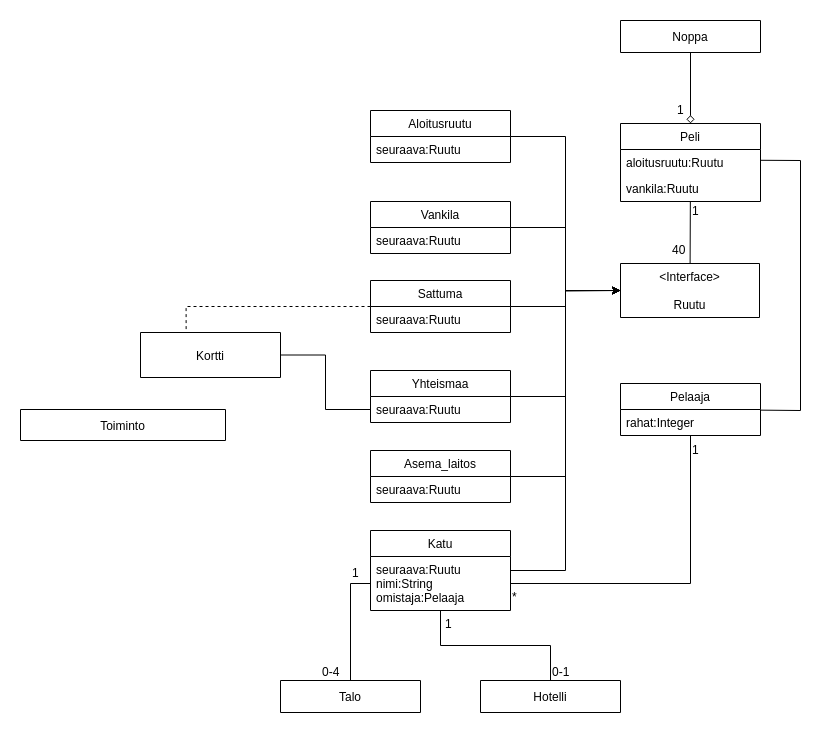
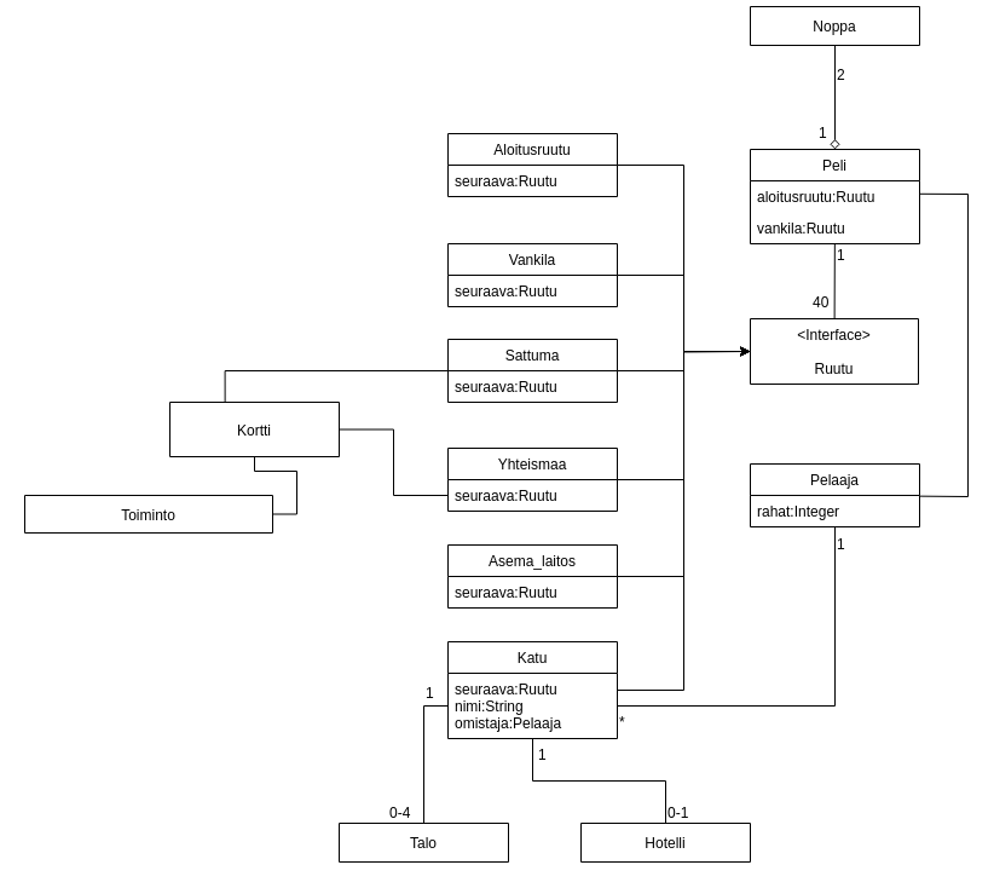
- <mxCell id="41" value="Noppa" style="swimlane;fontStyle=0;childLayout=stackLayout;horizontal=1;startSize=52;fillColor=none;horizontalStack=0;resizeParent=1;resizeParentMax=0;resizeLast=0;collapsible=1;marginBottom=0;" vertex="1" parent="1"><mxGeometry x="620" y="20" width="140" height="32" as="geometry" /></mxCell>
+ <mxCell id="41" value="Noppa" style="swimlane;fontStyle=0;childLayout=stackLayout;horizontal=1;startSize=52;fillColor=none;horizontalStack=0;resizeParent=1;resizeParentMax=0;resizeLast=0;collapsible=1;marginBottom=0;" vertex="1" parent="1"><mxGeometry x="620" y="5" width="140" height="32" as="geometry" /></mxCell>
+ <mxCell id="50" value="2" style="text;html=1;resizable=0;points=[];autosize=1;align=left;verticalAlign=top;spacingTop=-4;" vertex="1" parent="1"><mxGeometry x="690" y="52" width="20" height="20" as="geometry" /></mxCell>
- <mxCell id="16" style="edgeStyle=orthogonalEdgeStyle;rounded=0;orthogonalLoop=1;jettySize=auto;html=1;exitX=0;exitY=0.5;exitDx=0;exitDy=0;entryX=0.326;entryY=-0.012;entryDx=0;entryDy=0;entryPerimeter=0;endArrow=none;endFill=0;dashed=1;" edge="1" parent="1" source="17" target="28"><mxGeometry relative="1" as="geometry" /></mxCell>
+ <mxCell id="16" style="edgeStyle=orthogonalEdgeStyle;rounded=0;orthogonalLoop=1;jettySize=auto;html=1;exitX=0;exitY=0.5;exitDx=0;exitDy=0;entryX=0.326;entryY=-0.012;entryDx=0;entryDy=0;entryPerimeter=0;endArrow=none;endFill=0;" edge="1" parent="1" source="17" target="28"><mxGeometry relative="1" as="geometry" /></mxCell>
+ <mxCell id="29" style="edgeStyle=orthogonalEdgeStyle;rounded=0;orthogonalLoop=1;jettySize=auto;html=1;exitX=1;exitY=0.5;exitDx=0;exitDy=0;endArrow=none;endFill=0;" edge="1" parent="1" source="30" target="28"><mxGeometry relative="1" as="geometry" /></mxCell>
